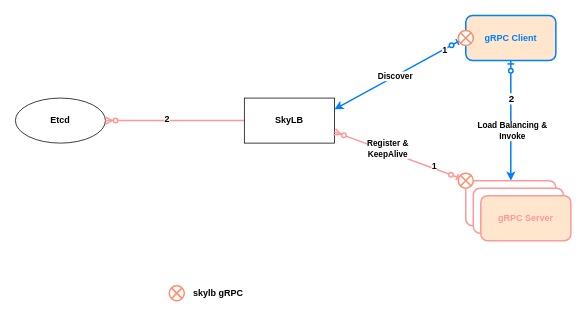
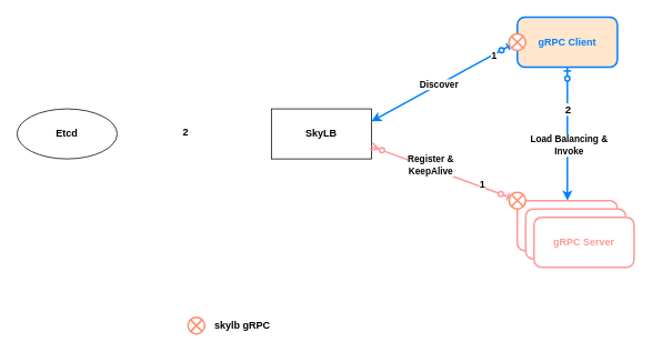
- <mxCell id="3" style="edgeStyle=orthogonalEdgeStyle;rounded=0;orthogonalLoop=1;jettySize=auto;html=1;entryX=1;entryY=0.5;entryDx=0;entryDy=0;fontColor=#007FFF;fillColor=#f8cecc;strokeColor=#FF9999;strokeWidth=2;endArrow=ERzeroToMany;endFill=1;" parent="1" source="4" target="2" edge="1"><mxGeometry relative="1" as="geometry" /></mxCell>
- <mxCell id="23" value="&lt;span style=&quot;white-space: normal&quot;&gt;&lt;font color=&quot;#ff9999&quot;&gt;gRPC Server&lt;/font&gt;&lt;/span&gt;" style="rounded=1;whiteSpace=wrap;html=1;fontColor=#007FFF;fontStyle=1;strokeColor=#FF9999;absoluteArcSize=0;strokeWidth=2;fillColor=#ffe6cc;" parent="20" vertex="1"><mxGeometry x="20" y="20" width="120" height="60" as="geometry" /></mxCell>
+ <mxCell id="23" value="&lt;span style=&quot;white-space: normal&quot;&gt;&lt;font color=&quot;#ff9999&quot;&gt;gRPC Server&lt;/font&gt;&lt;/span&gt;" style="rounded=1;whiteSpace=wrap;html=1;fontColor=#007FFF;fontStyle=1;strokeColor=#FF9999;absoluteArcSize=0;strokeWidth=2;" parent="20" vertex="1"><mxGeometry x="20" y="20" width="120" height="60" as="geometry" /></mxCell>
